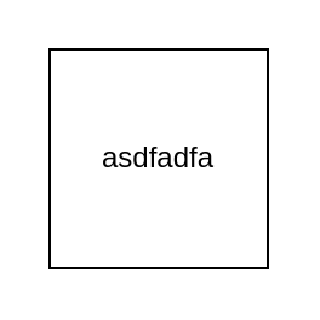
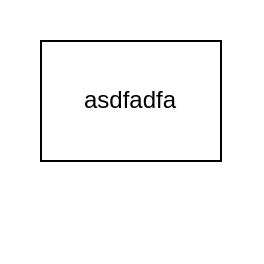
- <mxCell id="2" value="asdfadfa" style="whiteSpace=wrap;html=1;aspect=fixed;" vertex="1" parent="1"><mxGeometry x="20" y="20" width="90" height="90" as="geometry" /></mxCell>
+ <mxCell id="2" value="asdfadfa" style="whiteSpace=wrap;html=1;aspect=fixed;" vertex="1" parent="1"><mxGeometry x="20" y="20" width="90" height="60" as="geometry" /></mxCell>
